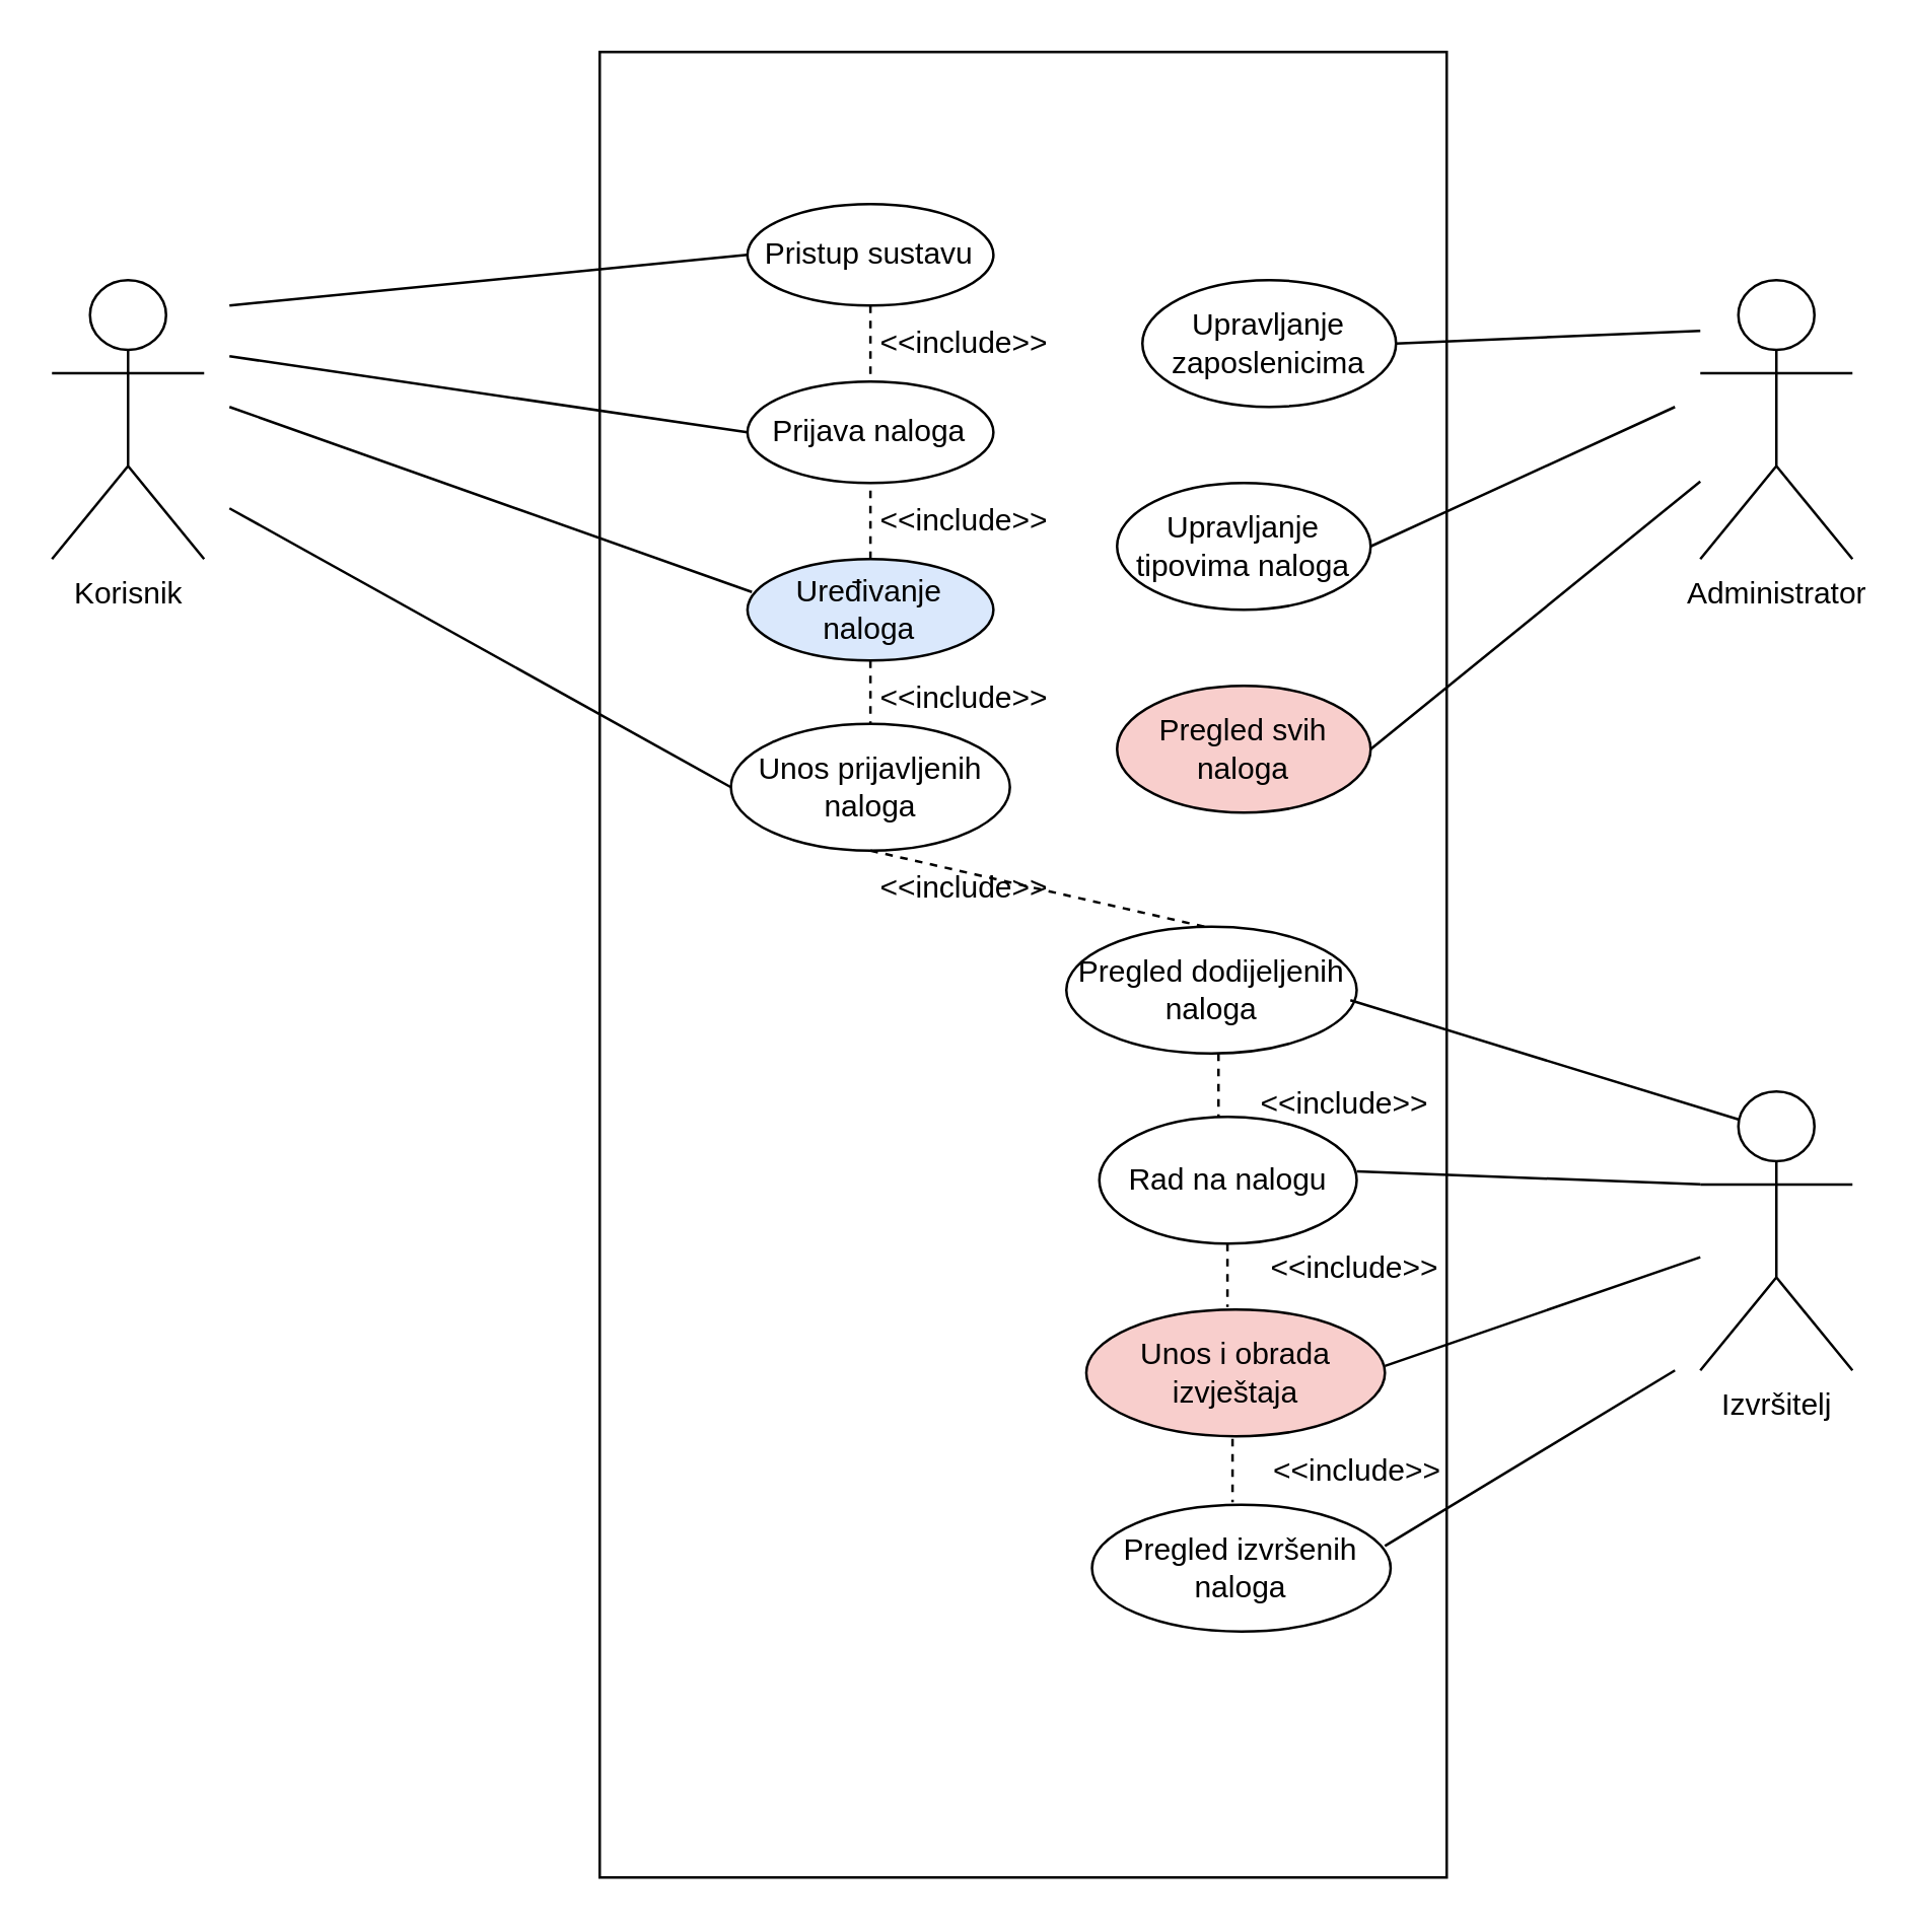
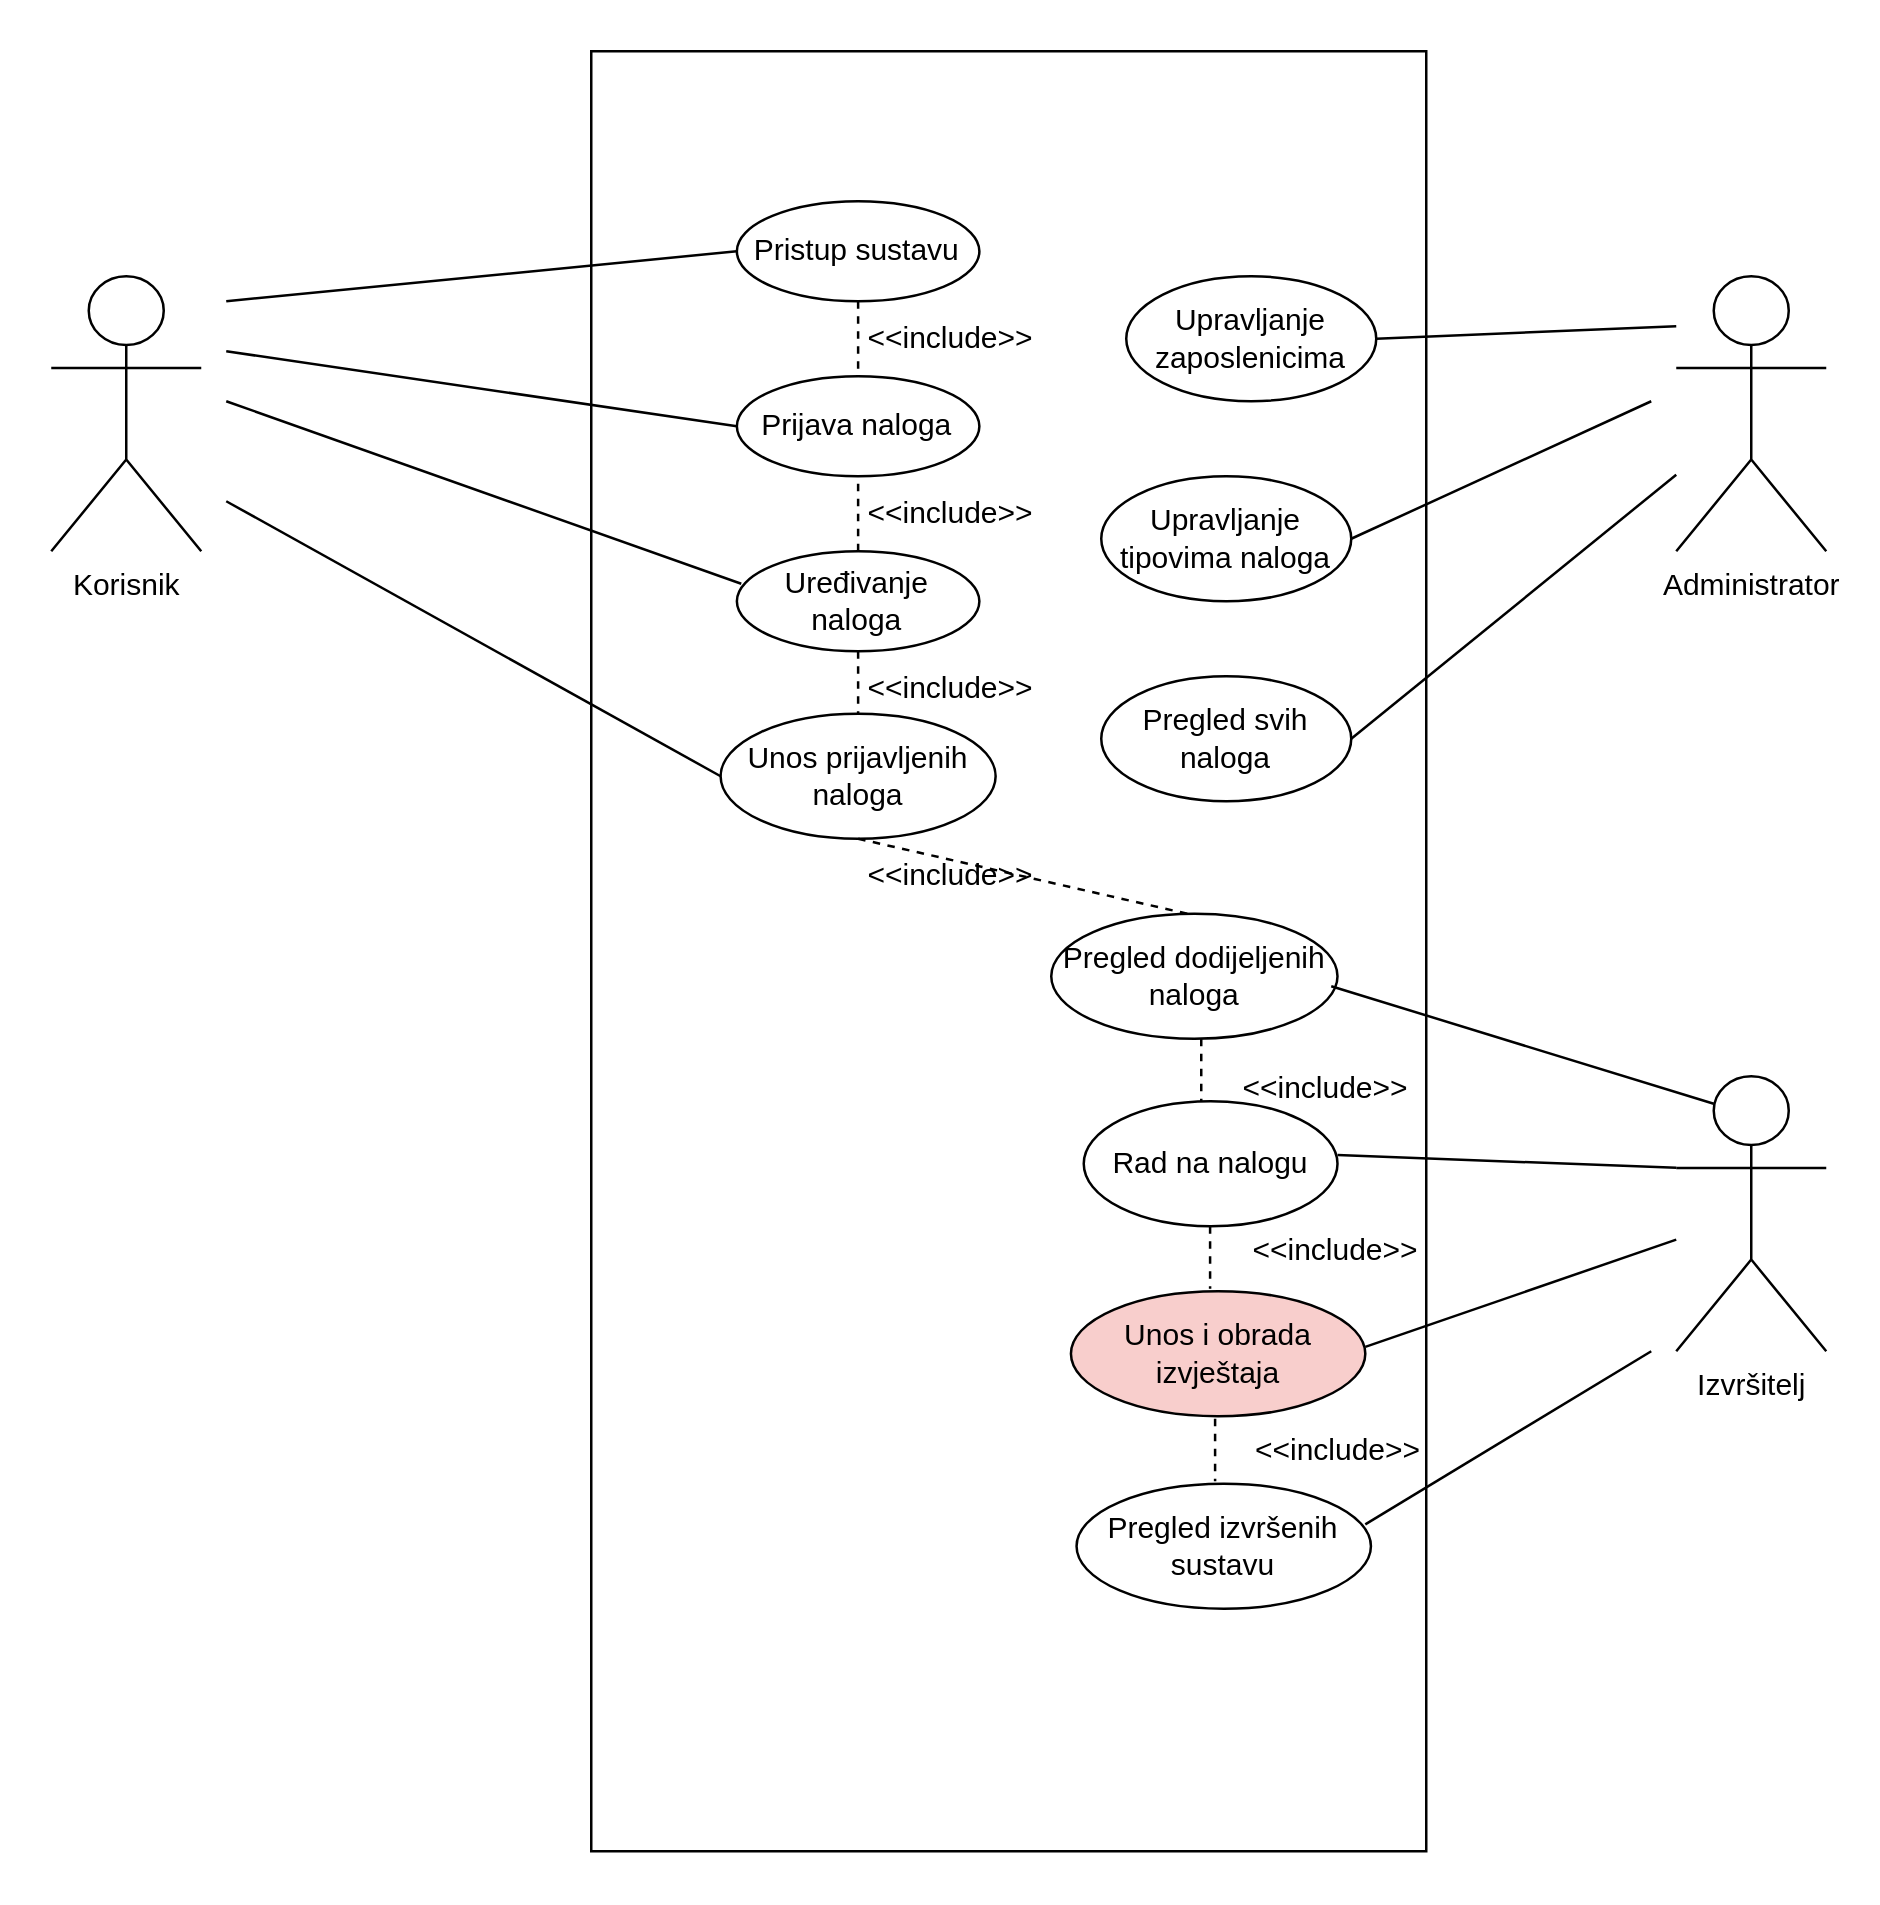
- <mxCell id="4" value="Uređivanje naloga" style="ellipse;whiteSpace=wrap;html=1;fillColor=#dae8fc;" parent="1" vertex="1"><mxGeometry x="294.25" y="220" width="97" height="40" as="geometry" /></mxCell>
+ <mxCell id="4" value="Uređivanje naloga" style="ellipse;whiteSpace=wrap;html=1;" parent="1" vertex="1"><mxGeometry x="294.25" y="220" width="97" height="40" as="geometry" /></mxCell>
- <mxCell id="13" value="Pregled svih naloga" style="ellipse;whiteSpace=wrap;html=1;fillColor=#f8cecc;" parent="1" vertex="1"><mxGeometry x="440" y="270" width="100" height="50" as="geometry" /></mxCell>
+ <mxCell id="13" value="Pregled svih naloga" style="ellipse;whiteSpace=wrap;html=1;" parent="1" vertex="1"><mxGeometry x="440" y="270" width="100" height="50" as="geometry" /></mxCell>
- <mxCell id="35" value="Pregled izvršenih naloga" style="ellipse;whiteSpace=wrap;html=1;" vertex="1" parent="1"><mxGeometry x="430.12" y="593" width="117.75" height="50" as="geometry" /></mxCell>
+ <mxCell id="35" value="Pregled izvršenih sustavu" style="ellipse;whiteSpace=wrap;html=1;" vertex="1" parent="1"><mxGeometry x="430.12" y="593" width="117.75" height="50" as="geometry" /></mxCell>
